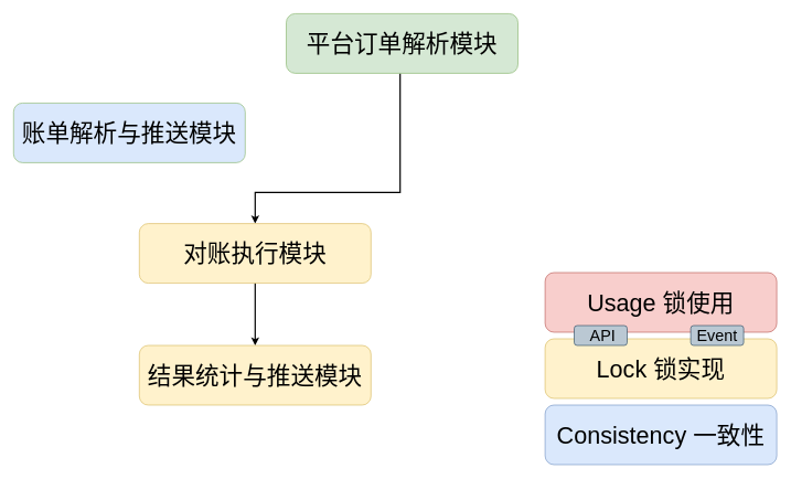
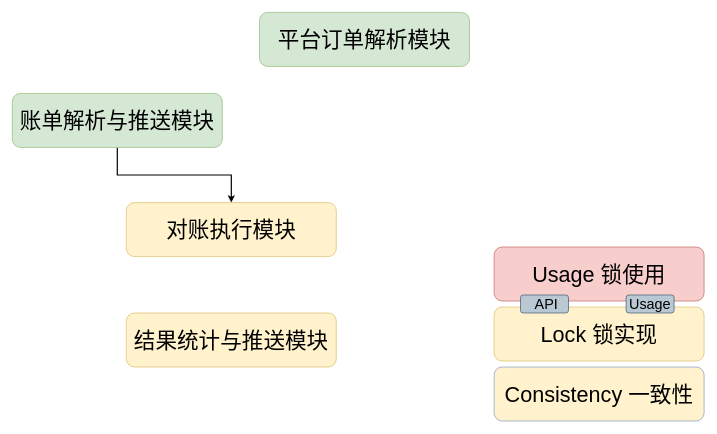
- <mxCell id="10" value="&lt;span style=&quot;font-size: 36px;&quot;&gt;账单解析与推送模块&lt;/span&gt;" style="rounded=1;whiteSpace=wrap;html=1;fillColor=#dae8fc;strokeColor=#82b366;" vertex="1" parent="1"><mxGeometry x="20" y="155" width="350" height="90" as="geometry" /></mxCell>
+ <mxCell id="10" value="&lt;span style=&quot;font-size: 36px;&quot;&gt;账单解析与推送模块&lt;/span&gt;" style="rounded=1;whiteSpace=wrap;html=1;fillColor=#d5e8d4;strokeColor=#82b366;" vertex="1" parent="1"><mxGeometry x="20" y="155" width="350" height="90" as="geometry" /></mxCell>
- <mxCell id="7" style="edgeStyle=orthogonalEdgeStyle;rounded=0;orthogonalLoop=1;jettySize=auto;html=1;entryX=0.5;entryY=0;entryDx=0;entryDy=0;strokeWidth=2;" edge="1" parent="1" source="8" target="12"><mxGeometry relative="1" as="geometry"><Array as="points"><mxPoint x="604" y="290" /><mxPoint x="385" y="290" /></Array></mxGeometry></mxCell>
+ <mxCell id="9" style="edgeStyle=orthogonalEdgeStyle;rounded=0;orthogonalLoop=1;jettySize=auto;html=1;strokeWidth=2;" edge="1" parent="1" source="10" target="12"><mxGeometry relative="1" as="geometry" /></mxCell>
- <mxCell id="11" style="edgeStyle=orthogonalEdgeStyle;rounded=0;orthogonalLoop=1;jettySize=auto;html=1;entryX=0.5;entryY=0;entryDx=0;entryDy=0;strokeWidth=2;" edge="1" parent="1" source="12" target="13"><mxGeometry relative="1" as="geometry" /></mxCell>
- <mxCell id="6" value="&lt;font style=&quot;font-size: 24px;&quot;&gt;Event&lt;/font&gt;" style="rounded=1;whiteSpace=wrap;html=1;fillColor=#bac8d3;strokeColor=#23445d;align=center;" parent="1" vertex="1"><mxGeometry x="1043" y="491" width="80" height="30" as="geometry" /></mxCell>
+ <mxCell id="6" value="&lt;font style=&quot;font-size: 24px;&quot;&gt;Usage&lt;/font&gt;" style="rounded=1;whiteSpace=wrap;html=1;fillColor=#bac8d3;strokeColor=#23445d;align=center;" parent="1" vertex="1"><mxGeometry x="1043" y="491" width="80" height="30" as="geometry" /></mxCell>
- <mxCell id="2" value="&lt;font style=&quot;font-size: 36px;&quot;&gt;Consistency 一致性&lt;/font&gt;" style="rounded=1;whiteSpace=wrap;html=1;fillColor=#dae8fc;strokeColor=#6c8ebf;" parent="1" vertex="1"><mxGeometry x="823" y="611" width="350" height="90" as="geometry" /></mxCell>
+ <mxCell id="2" value="&lt;font style=&quot;font-size: 36px;&quot;&gt;Consistency 一致性&lt;/font&gt;" style="rounded=1;whiteSpace=wrap;html=1;fillColor=#fff2cc;strokeColor=#6c8ebf;" parent="1" vertex="1"><mxGeometry x="823" y="611" width="350" height="90" as="geometry" /></mxCell>
